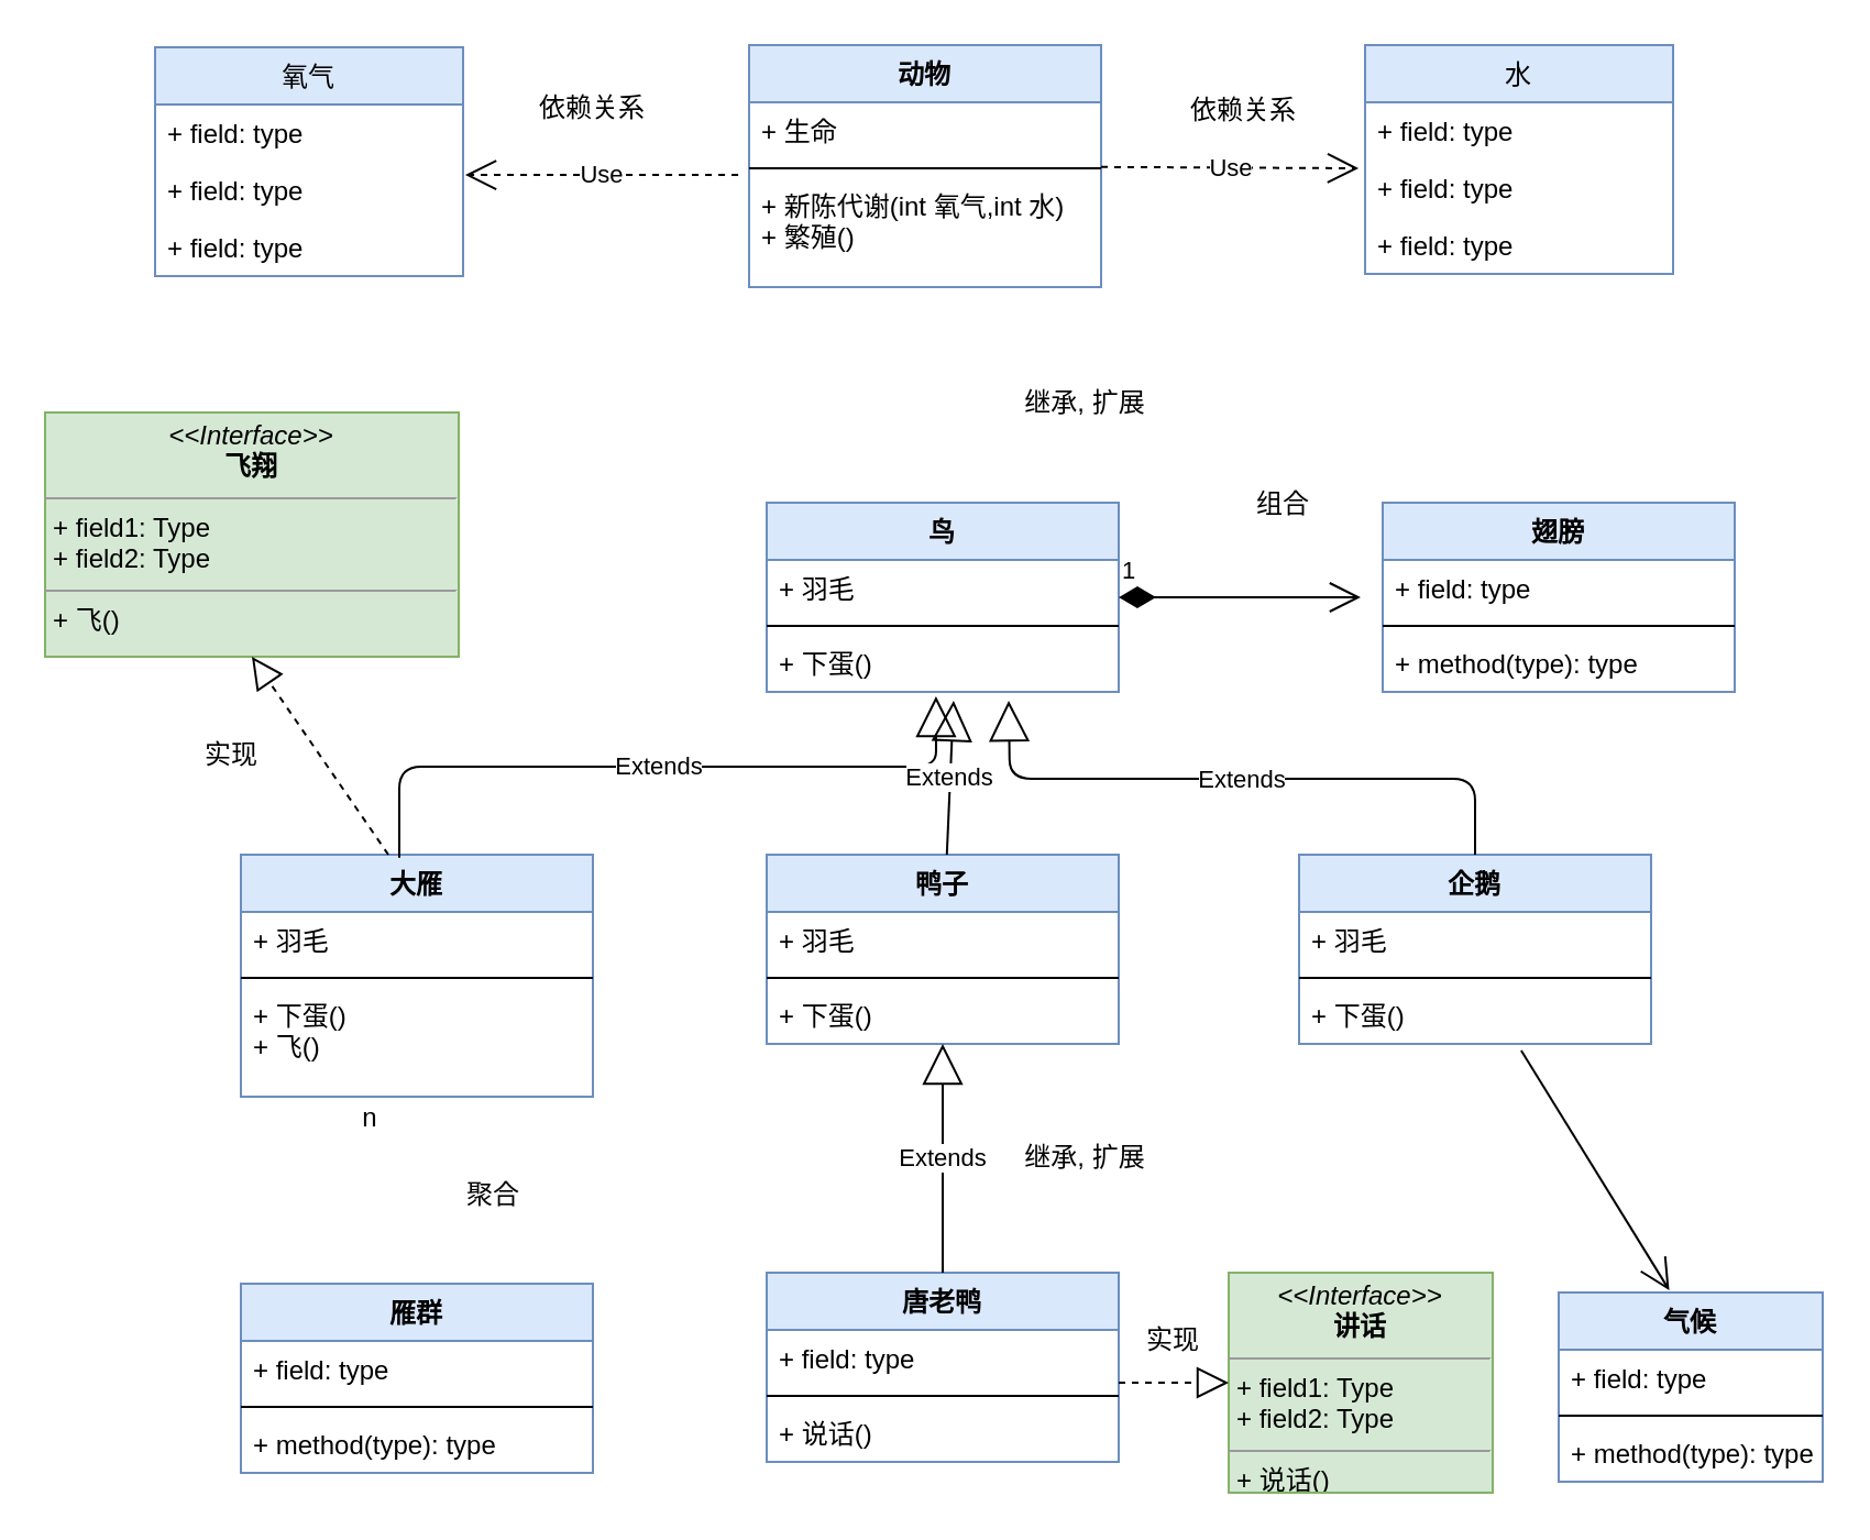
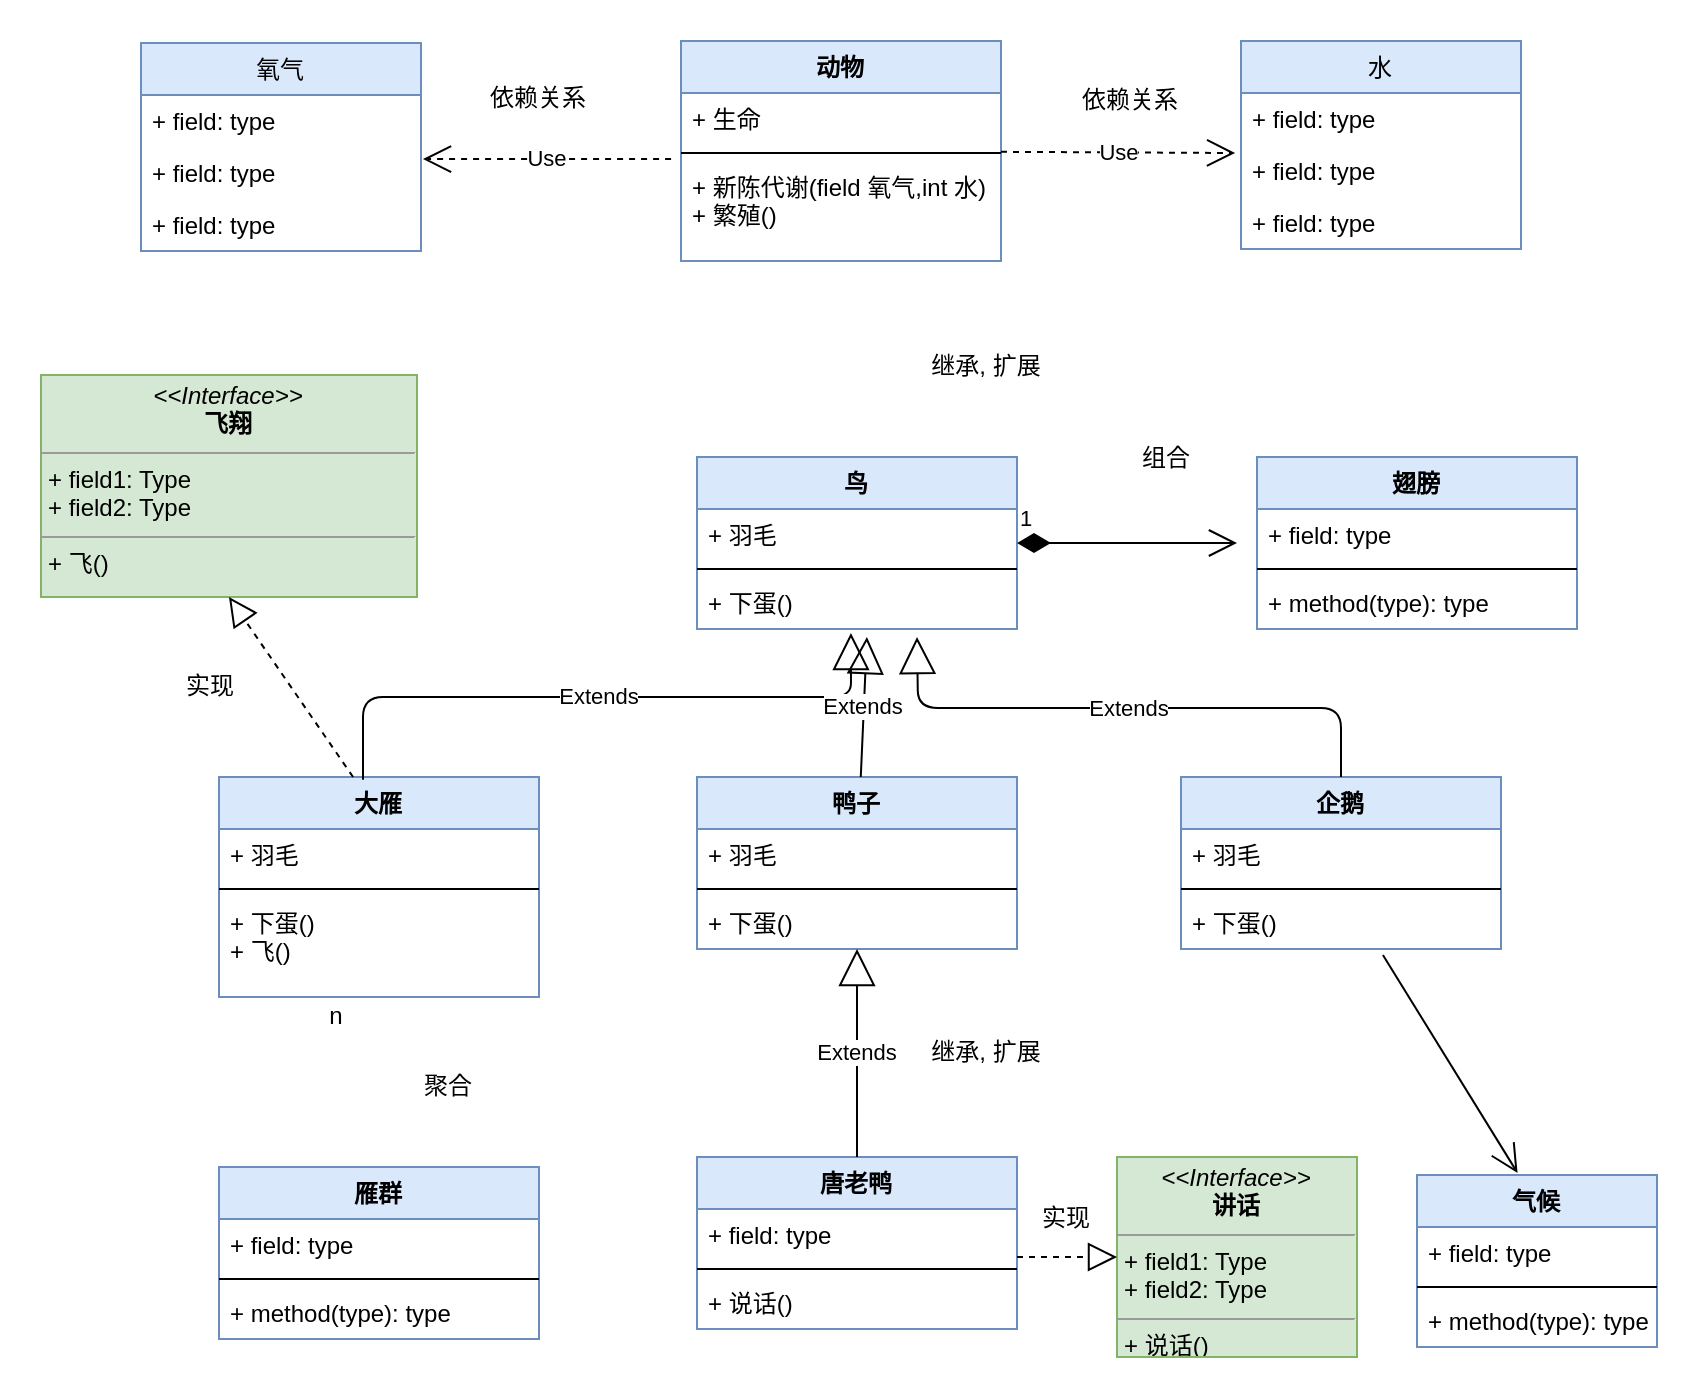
- <mxCell id="5" value="+ 新陈代谢(int 氧气,int 水)&#10;+ 繁殖()&#10;" style="text;strokeColor=none;fillColor=none;align=left;verticalAlign=top;spacingLeft=4;spacingRight=4;overflow=hidden;rotatable=0;points=[[0,0.5],[1,0.5]];portConstraint=eastwest;" vertex="1" parent="2"><mxGeometry y="60" width="160" height="50" as="geometry" /></mxCell>
+ <mxCell id="5" value="+ 新陈代谢(field 氧气,int 水)&#10;+ 繁殖()&#10;" style="text;strokeColor=none;fillColor=none;align=left;verticalAlign=top;spacingLeft=4;spacingRight=4;overflow=hidden;rotatable=0;points=[[0,0.5],[1,0.5]];portConstraint=eastwest;" vertex="1" parent="2"><mxGeometry y="60" width="160" height="50" as="geometry" /></mxCell>
